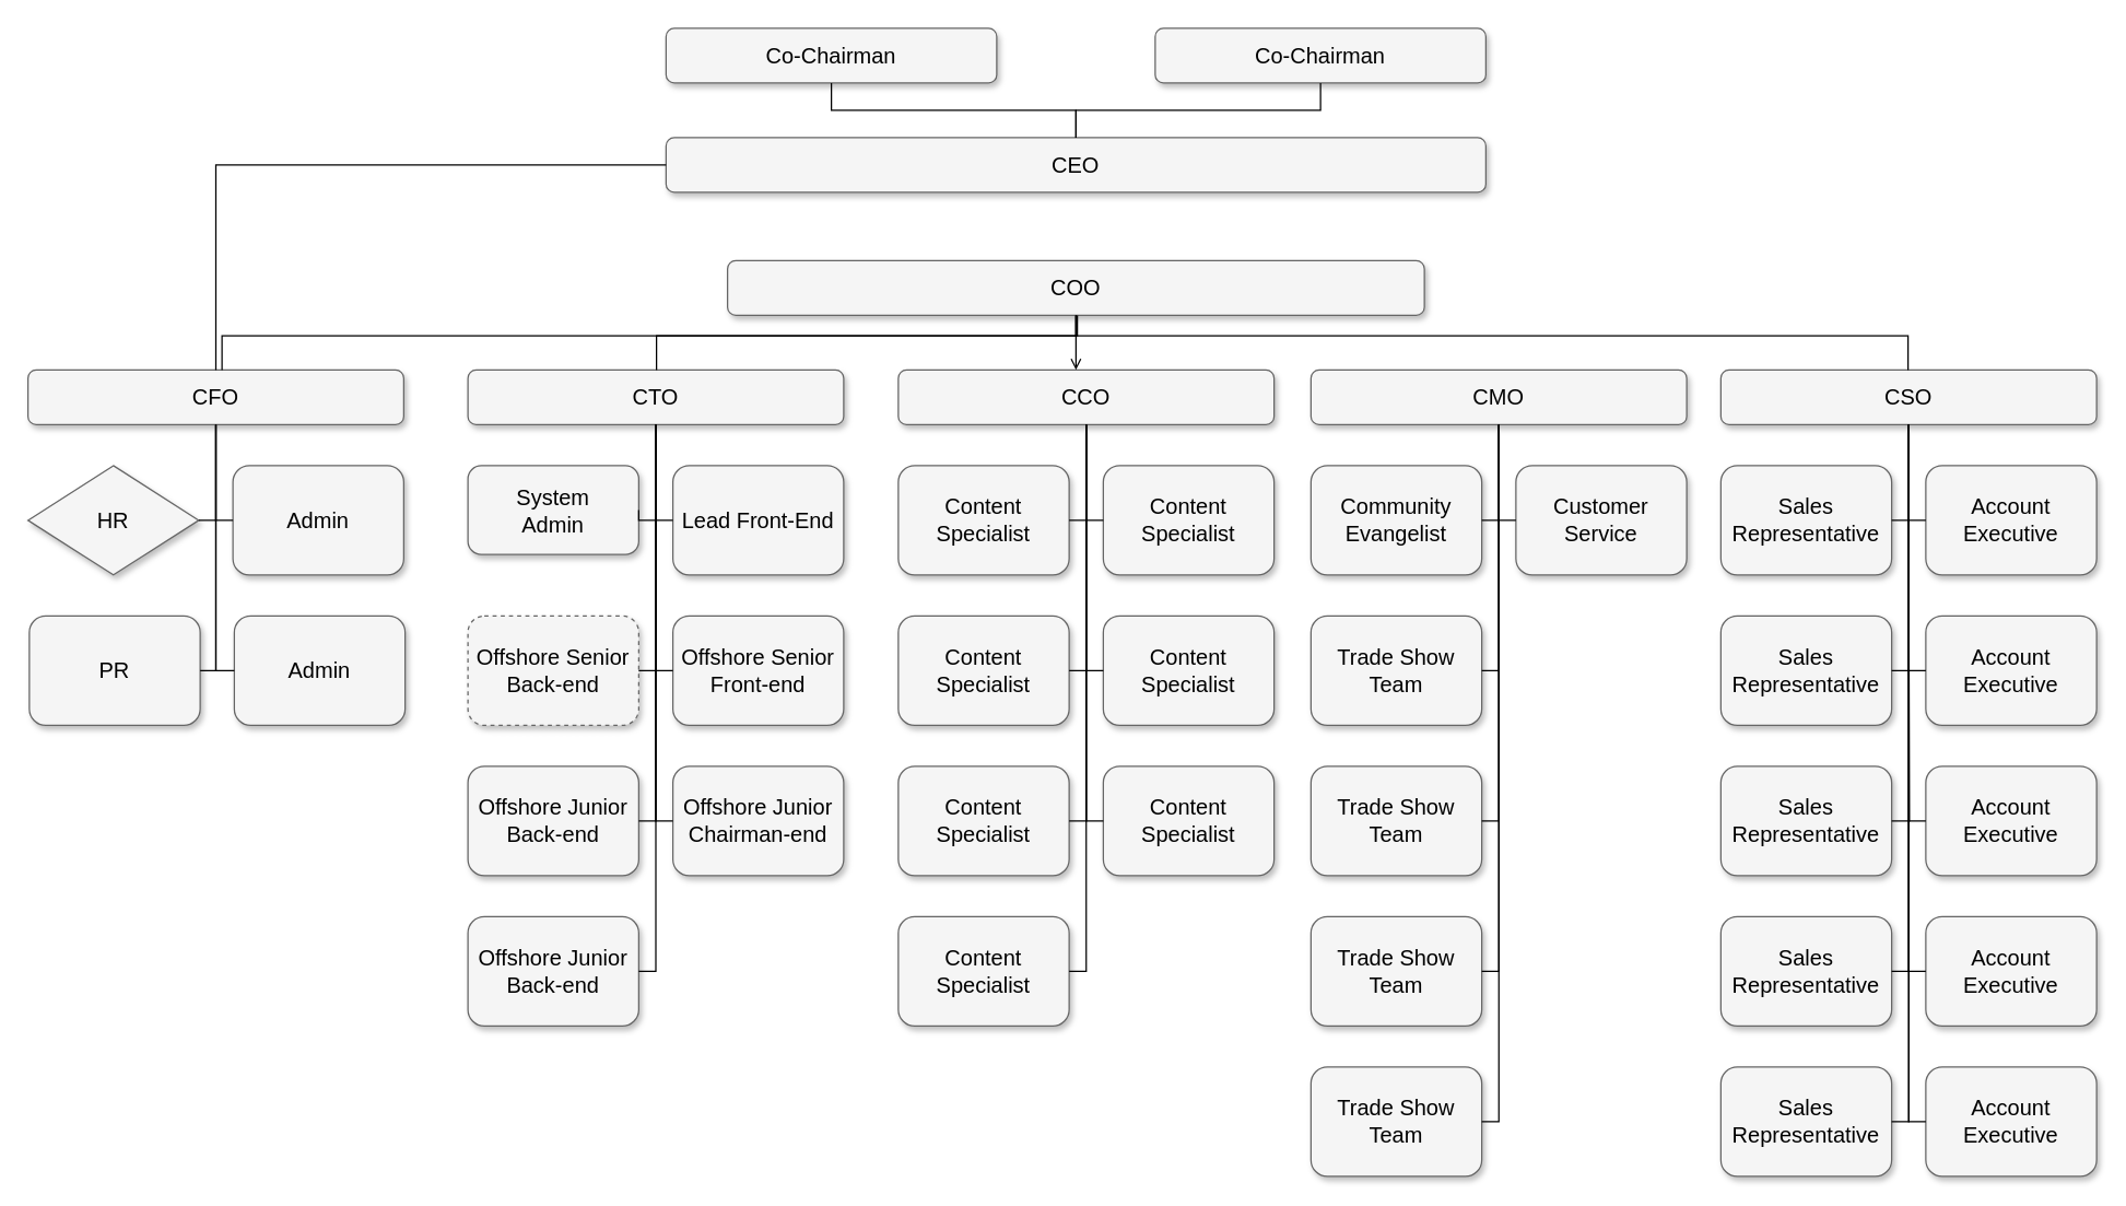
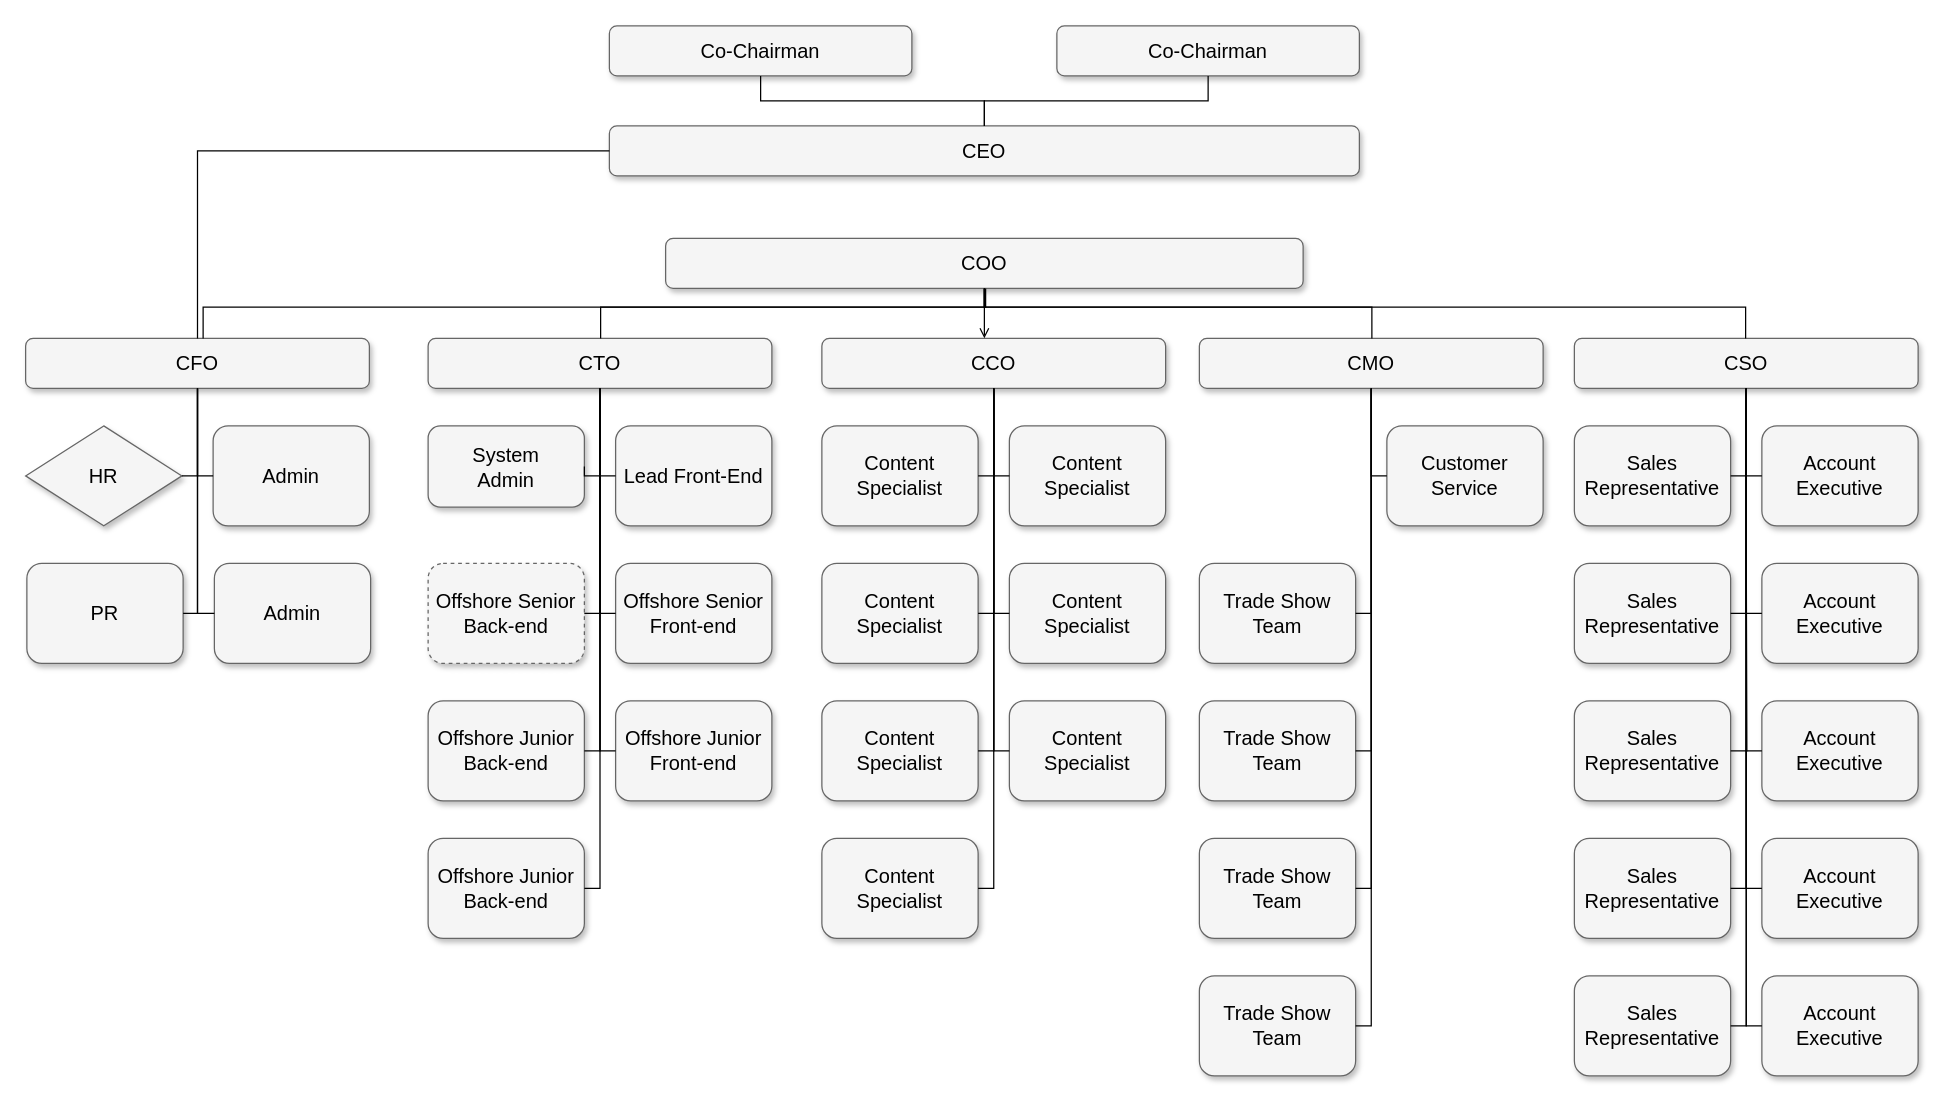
+ <mxCell id="51" style="edgeStyle=orthogonalEdgeStyle;html=1;startSize=6;endFill=0;endSize=6;strokeWidth=1;fontSize=16;rounded=0;endArrow=none;" parent="1" source="4" target="8" edge="1"><mxGeometry relative="1" as="geometry"><Array as="points"><mxPoint x="787" y="245" /><mxPoint x="1097" y="245" /></Array></mxGeometry></mxCell>
- <mxCell id="16" value="Community Evangelist" style="whiteSpace=wrap;html=1;rounded=1;shadow=1;strokeWidth=1;fontSize=16;align=center;fillColor=#f5f5f5;strokeColor=#666666;" parent="1" vertex="1"><mxGeometry x="959" y="340" width="125" height="80" as="geometry" /></mxCell>
- <mxCell id="71" style="edgeStyle=orthogonalEdgeStyle;html=1;startSize=6;endFill=0;endSize=6;strokeWidth=1;fontSize=16;rounded=0;endArrow=none;entryX=1;entryY=0.5;" parent="1" source="8" target="16" edge="1"><mxGeometry relative="1" as="geometry"><Array as="points"><mxPoint x="1097" y="380" /></Array></mxGeometry></mxCell>
- <mxCell id="44" value="Offshore Junior Chairman-end" style="whiteSpace=wrap;html=1;rounded=1;shadow=1;strokeWidth=1;fontSize=16;align=center;fillColor=#f5f5f5;strokeColor=#666666;" parent="1" vertex="1"><mxGeometry x="492" y="560" width="125" height="80" as="geometry" /></mxCell>
+ <mxCell id="44" value="Offshore Junior Front-end" style="whiteSpace=wrap;html=1;rounded=1;shadow=1;strokeWidth=1;fontSize=16;align=center;fillColor=#f5f5f5;strokeColor=#666666;" parent="1" vertex="1"><mxGeometry x="492" y="560" width="125" height="80" as="geometry" /></mxCell>
